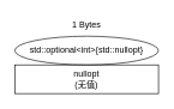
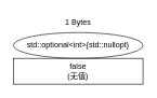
- <mxCell id="4" value="nullopt&lt;br&gt;(无值)" style="rounded=0;whiteSpace=wrap;html=1;fillColor=none;" parent="1" vertex="1"><mxGeometry x="20" y="90" width="200" height="40" as="geometry" /></mxCell>
+ <mxCell id="4" value="false&lt;br&gt;(无值)" style="rounded=0;whiteSpace=wrap;html=1;fillColor=none;" parent="1" vertex="1"><mxGeometry x="20" y="90" width="200" height="40" as="geometry" /></mxCell>
